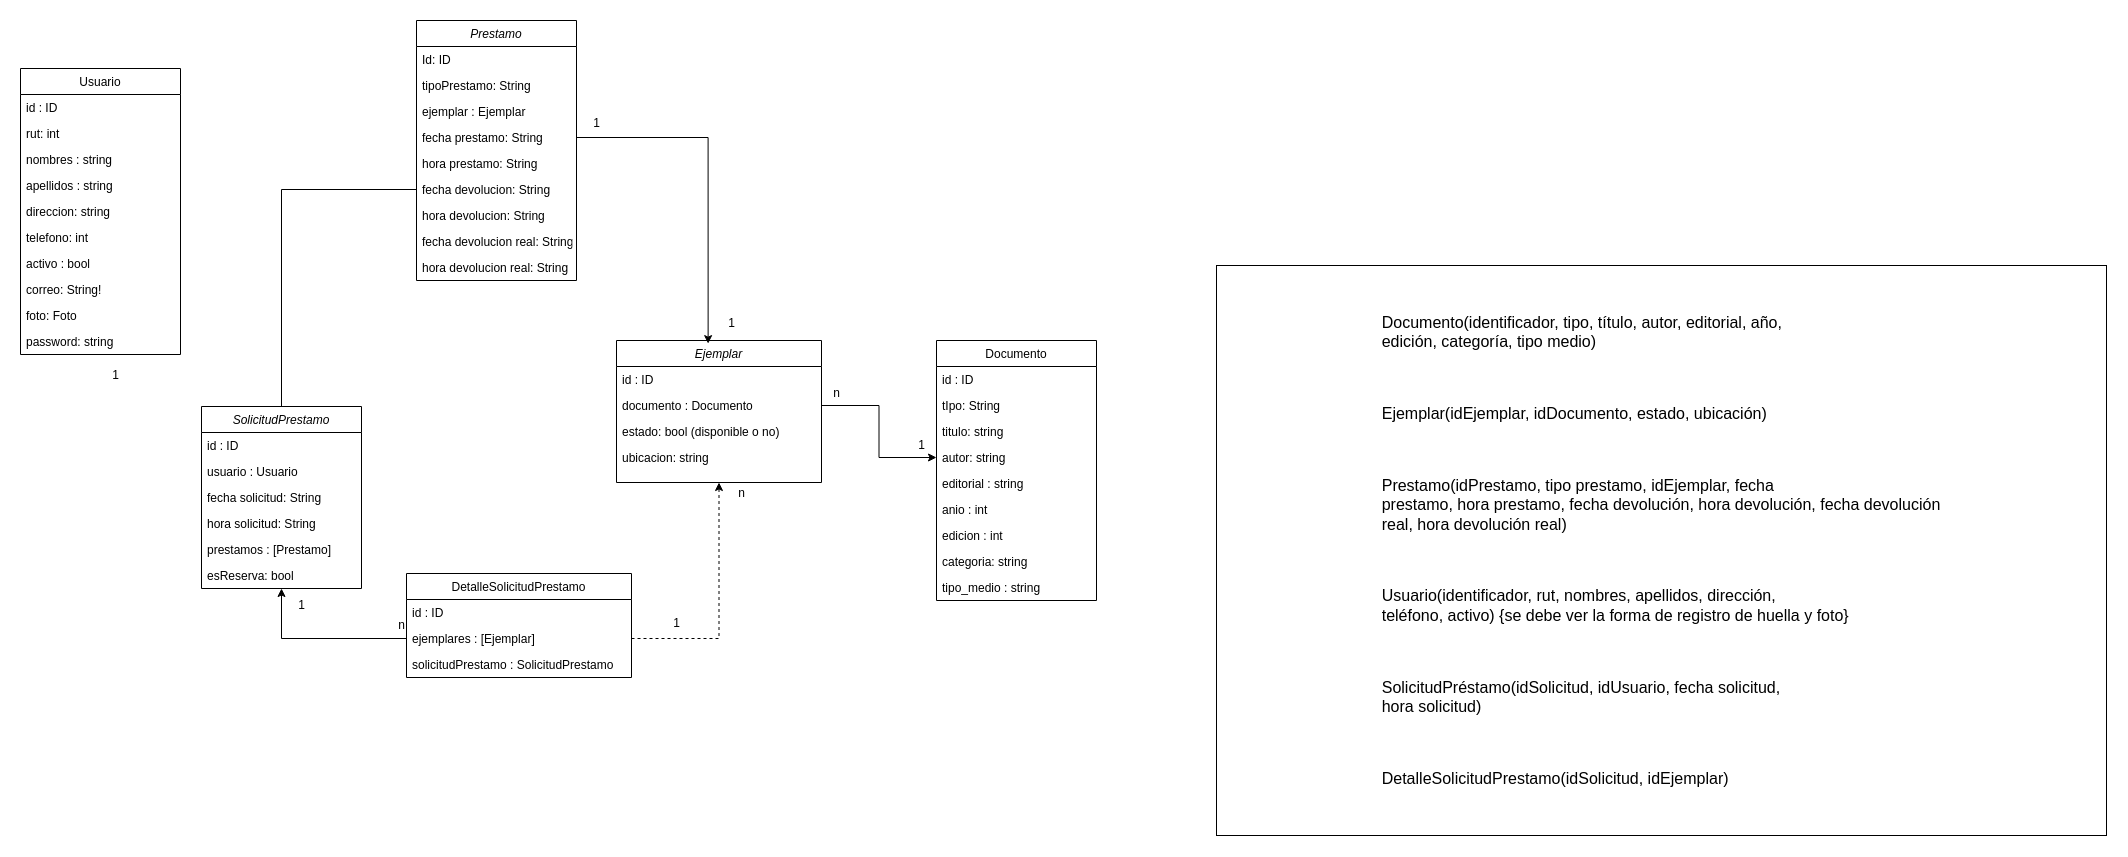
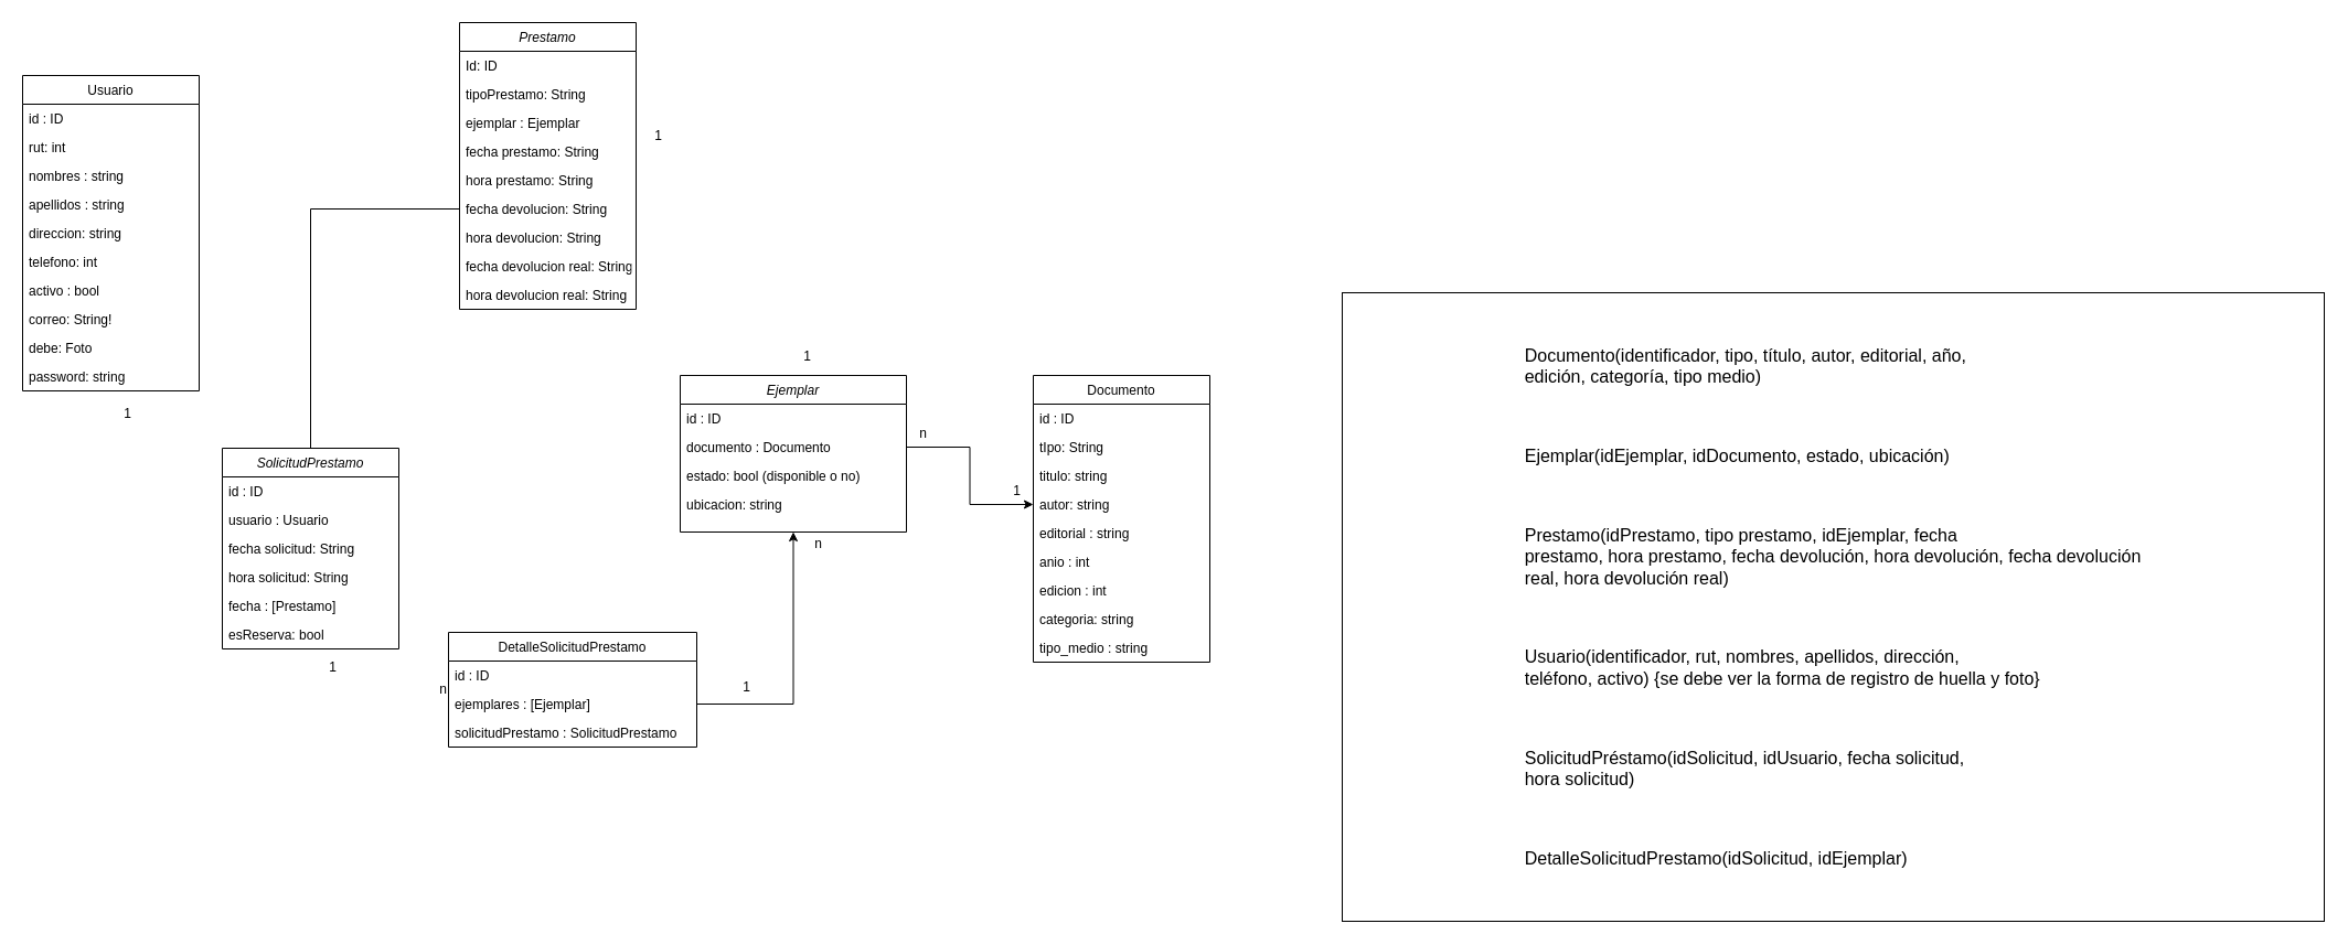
- <mxCell id="60" style="edgeStyle=orthogonalEdgeStyle;rounded=0;orthogonalLoop=1;jettySize=auto;html=1;entryX=0.447;entryY=0.022;entryDx=0;entryDy=0;entryPerimeter=0;" edge="1" parent="1" source="22" target="3"><mxGeometry relative="1" as="geometry" /></mxCell>
- <mxCell id="37" value="foto: Foto" style="text;align=left;verticalAlign=top;spacingLeft=4;spacingRight=4;overflow=hidden;rotatable=0;points=[[0,0.5],[1,0.5]];portConstraint=eastwest;" vertex="1" parent="28"><mxGeometry y="234" width="160" height="26" as="geometry" /></mxCell>
+ <mxCell id="37" value="debe: Foto" style="text;align=left;verticalAlign=top;spacingLeft=4;spacingRight=4;overflow=hidden;rotatable=0;points=[[0,0.5],[1,0.5]];portConstraint=eastwest;" vertex="1" parent="28"><mxGeometry y="234" width="160" height="26" as="geometry" /></mxCell>
- <mxCell id="45" value="prestamos : [Prestamo]&#10;" style="text;align=left;verticalAlign=top;spacingLeft=4;spacingRight=4;overflow=hidden;rotatable=0;points=[[0,0.5],[1,0.5]];portConstraint=eastwest;rounded=0;shadow=0;html=0;" vertex="1" parent="40"><mxGeometry y="130" width="160" height="26" as="geometry" /></mxCell>
+ <mxCell id="45" value="fecha : [Prestamo]&#10;" style="text;align=left;verticalAlign=top;spacingLeft=4;spacingRight=4;overflow=hidden;rotatable=0;points=[[0,0.5],[1,0.5]];portConstraint=eastwest;rounded=0;shadow=0;html=0;" vertex="1" parent="40"><mxGeometry y="130" width="160" height="26" as="geometry" /></mxCell>
- <mxCell id="54" style="edgeStyle=orthogonalEdgeStyle;rounded=0;orthogonalLoop=1;jettySize=auto;html=1;entryX=0.5;entryY=1;entryDx=0;entryDy=0;dashed=1;" edge="1" parent="1" source="49" target="3"><mxGeometry relative="1" as="geometry" /></mxCell>
+ <mxCell id="54" style="edgeStyle=orthogonalEdgeStyle;rounded=0;orthogonalLoop=1;jettySize=auto;html=1;entryX=0.5;entryY=1;entryDx=0;entryDy=0;" edge="1" parent="1" source="49" target="3"><mxGeometry relative="1" as="geometry" /></mxCell>
- <mxCell id="51" style="edgeStyle=orthogonalEdgeStyle;rounded=0;orthogonalLoop=1;jettySize=auto;html=1;entryX=0.5;entryY=1;entryDx=0;entryDy=0;" edge="1" parent="1" source="49" target="40"><mxGeometry relative="1" as="geometry" /></mxCell>
